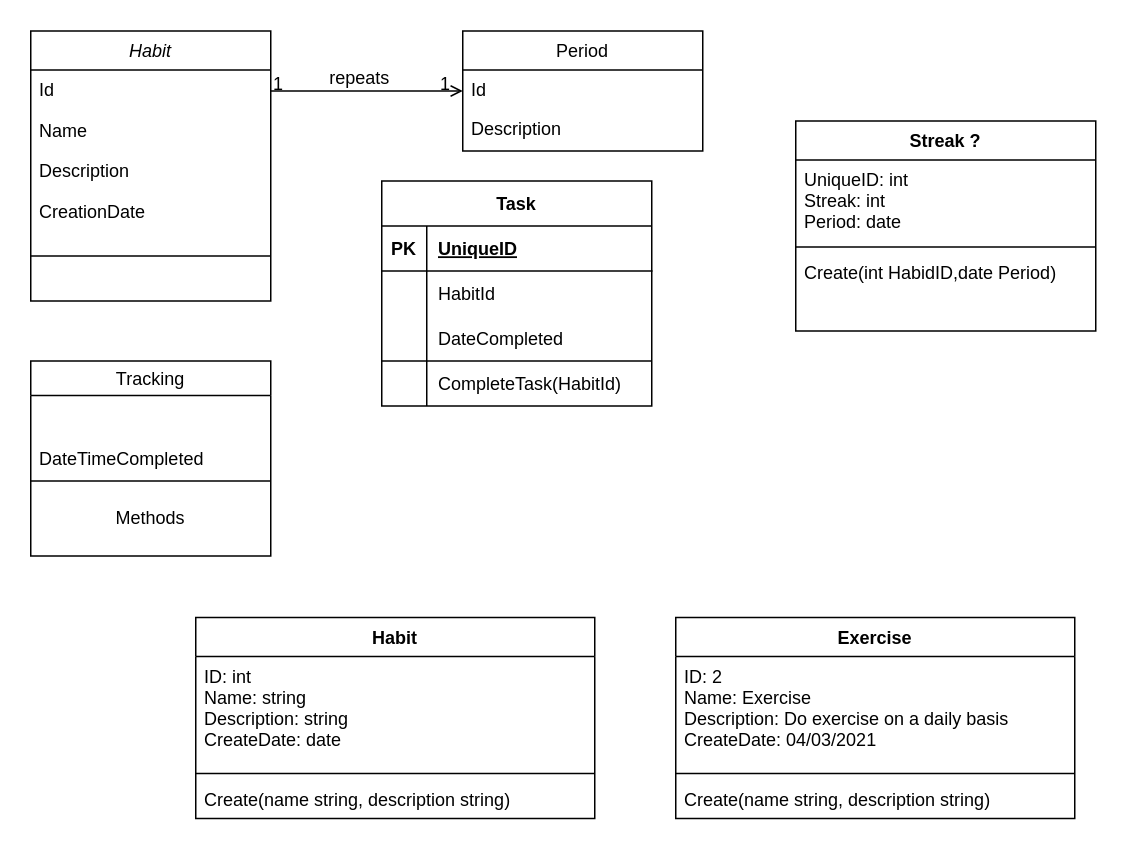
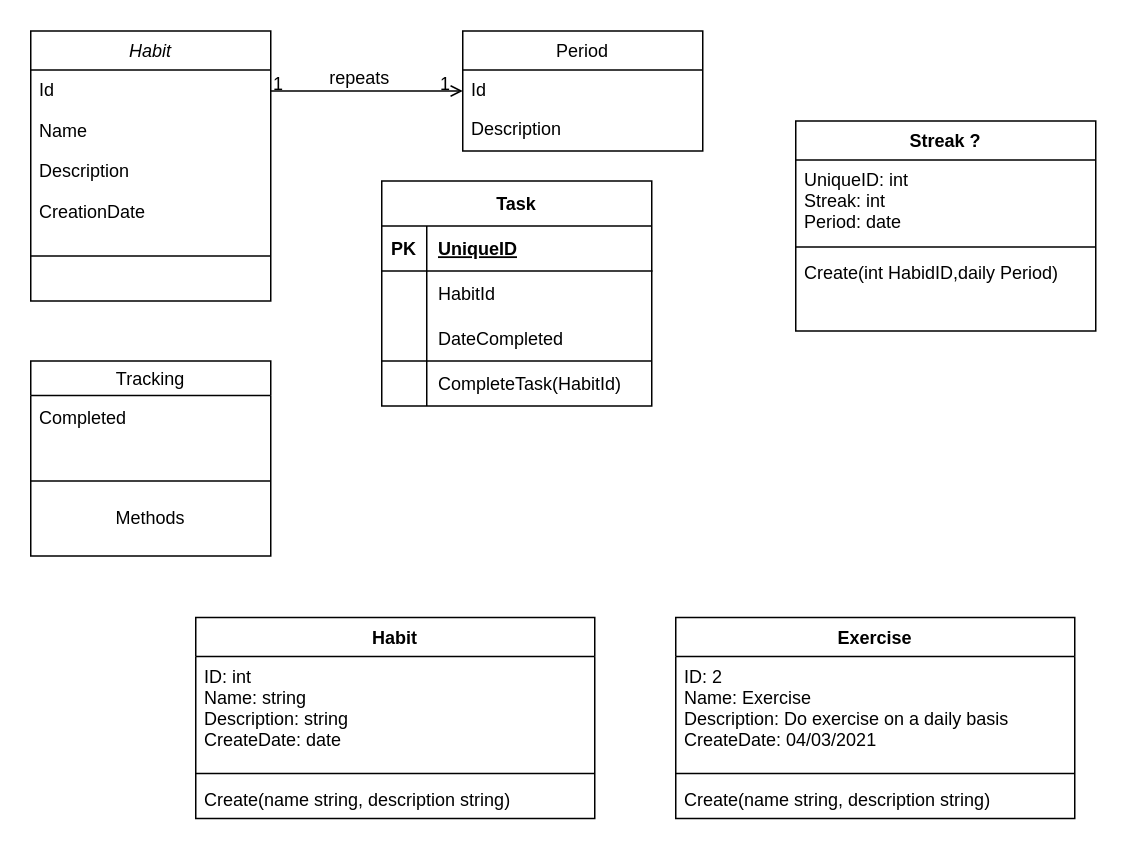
- <mxCell id="40" value="Create(int HabidID,date Period)" style="text;strokeColor=none;fillColor=none;align=left;verticalAlign=top;spacingLeft=4;spacingRight=4;overflow=hidden;rotatable=0;points=[[0,0.5],[1,0.5]];portConstraint=eastwest;" vertex="1" parent="37"><mxGeometry y="88" width="200" height="52" as="geometry" /></mxCell>
+ <mxCell id="40" value="Create(int HabidID,daily Period)" style="text;strokeColor=none;fillColor=none;align=left;verticalAlign=top;spacingLeft=4;spacingRight=4;overflow=hidden;rotatable=0;points=[[0,0.5],[1,0.5]];portConstraint=eastwest;" vertex="1" parent="37"><mxGeometry y="88" width="200" height="52" as="geometry" /></mxCell>
+ <mxCell id="16" value="Completed" style="text;align=left;verticalAlign=top;spacingLeft=4;spacingRight=4;overflow=hidden;rotatable=0;points=[[0,0.5],[1,0.5]];portConstraint=eastwest;" parent="15" vertex="1"><mxGeometry y="24.5" width="160" height="27" as="geometry" /></mxCell>
- <mxCell id="17" value="DateTimeCompleted" style="text;align=left;verticalAlign=top;spacingLeft=4;spacingRight=4;overflow=hidden;rotatable=0;points=[[0,0.5],[1,0.5]];portConstraint=eastwest;" parent="15" vertex="1"><mxGeometry y="51.5" width="160" height="27" as="geometry" /></mxCell>
